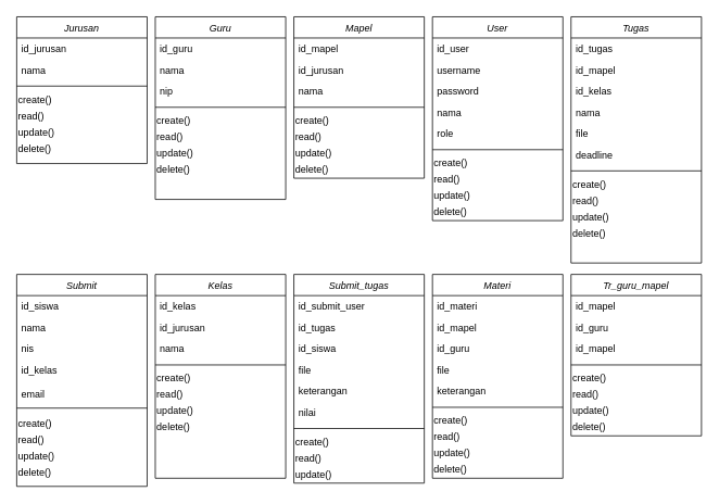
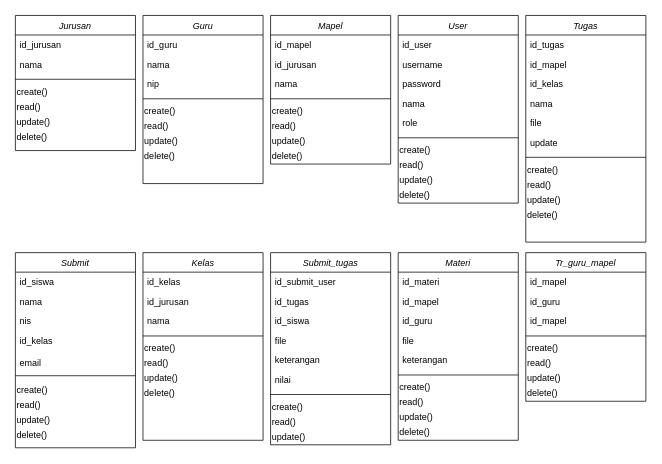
- <mxCell id="78" value="deadline" style="text;align=left;verticalAlign=top;spacingLeft=4;spacingRight=4;overflow=hidden;rotatable=0;points=[[0,0.5],[1,0.5]];portConstraint=eastwest;rounded=0;shadow=0;html=0;" vertex="1" parent="72"><mxGeometry y="156" width="160" height="26" as="geometry" /></mxCell>
+ <mxCell id="78" value="update" style="text;align=left;verticalAlign=top;spacingLeft=4;spacingRight=4;overflow=hidden;rotatable=0;points=[[0,0.5],[1,0.5]];portConstraint=eastwest;rounded=0;shadow=0;html=0;" vertex="1" parent="72"><mxGeometry y="156" width="160" height="26" as="geometry" /></mxCell>
